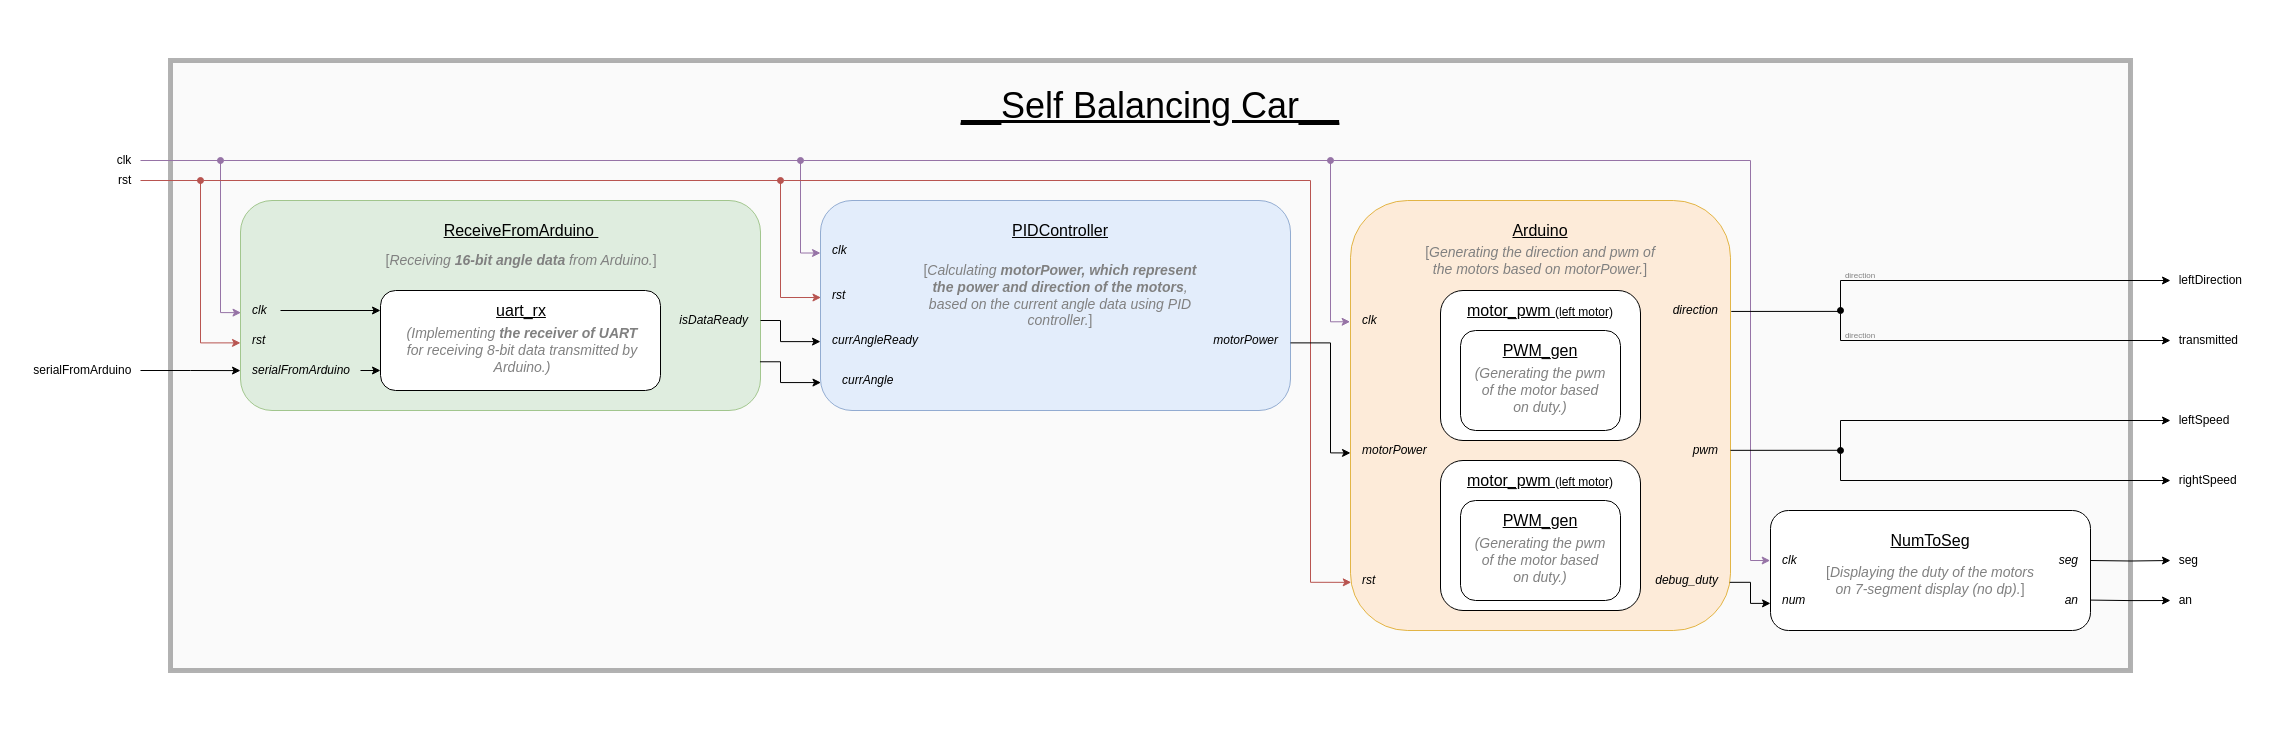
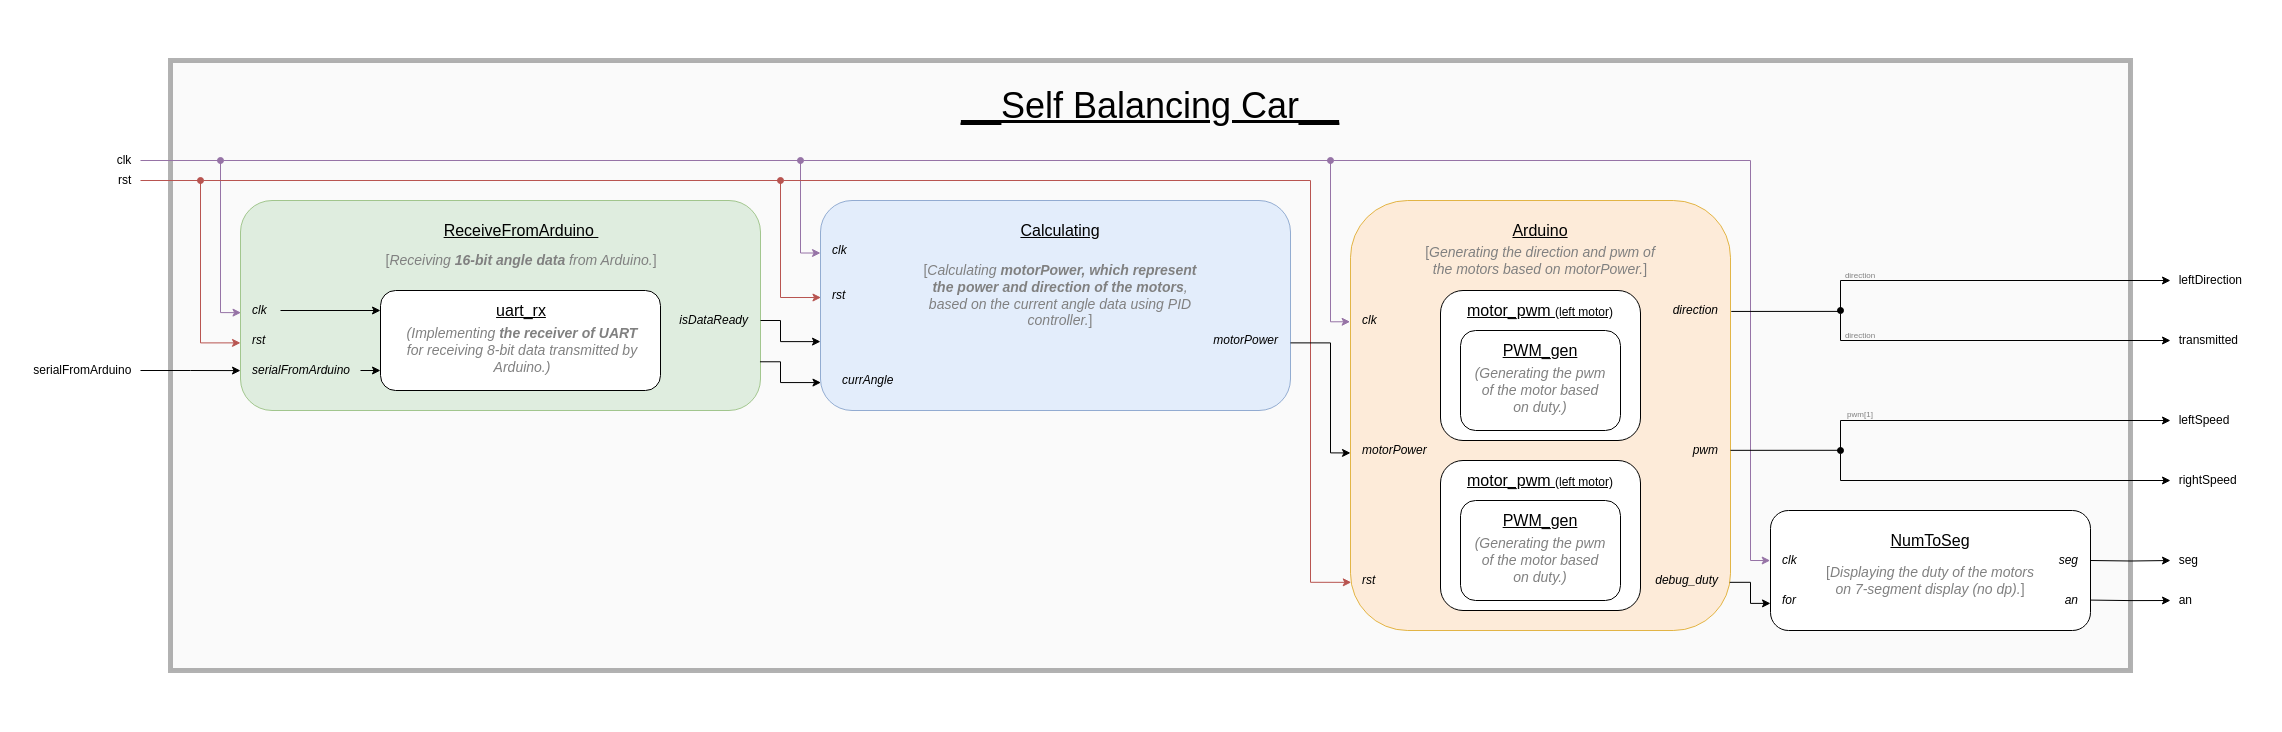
- <mxCell id="18" value="PIDController" style="text;html=1;strokeColor=none;fillColor=none;align=center;verticalAlign=middle;whiteSpace=wrap;rounded=0;fontSize=16;fontStyle=4" parent="1" vertex="1"><mxGeometry x="820" y="220" width="480" height="20" as="geometry" /></mxCell>
+ <mxCell id="18" value="Calculating" style="text;html=1;strokeColor=none;fillColor=none;align=center;verticalAlign=middle;whiteSpace=wrap;rounded=0;fontSize=16;fontStyle=4" parent="1" vertex="1"><mxGeometry x="820" y="220" width="480" height="20" as="geometry" /></mxCell>
- <mxCell id="22" value="&lt;i&gt;currAngleReady&lt;/i&gt;" style="text;html=1;strokeColor=none;fillColor=none;align=left;verticalAlign=middle;whiteSpace=wrap;rounded=0;shadow=0;labelBackgroundColor=none;fontSize=12;" parent="1" vertex="1"><mxGeometry x="830" y="330" width="100" height="20" as="geometry" /></mxCell>
+ <mxCell id="77" value="pwm[1]" style="text;html=1;strokeColor=none;fillColor=none;align=center;verticalAlign=middle;whiteSpace=wrap;rounded=0;shadow=0;labelBackgroundColor=none;fontSize=8;fontColor=#808080;" parent="1" vertex="1"><mxGeometry x="1840" y="404" width="40" height="20" as="geometry" /></mxCell>
- <mxCell id="48" value="&lt;i&gt;num&lt;/i&gt;" style="text;html=1;strokeColor=none;fillColor=none;align=left;verticalAlign=middle;whiteSpace=wrap;rounded=0;shadow=0;labelBackgroundColor=none;fontSize=12;" parent="1" vertex="1"><mxGeometry x="1780" y="590" width="30" height="20" as="geometry" /></mxCell>
+ <mxCell id="48" value="&lt;i&gt;for&lt;/i&gt;" style="text;html=1;strokeColor=none;fillColor=none;align=left;verticalAlign=middle;whiteSpace=wrap;rounded=0;shadow=0;labelBackgroundColor=none;fontSize=12;" parent="1" vertex="1"><mxGeometry x="1780" y="590" width="30" height="20" as="geometry" /></mxCell>
